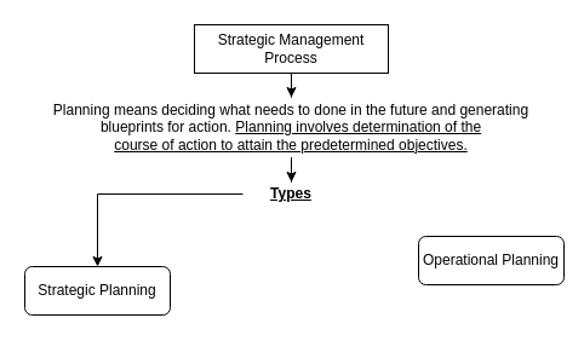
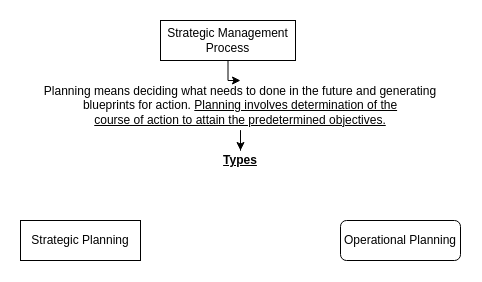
- <mxCell id="3" value="Strategic Management Process" style="rounded=0;whiteSpace=wrap;html=1;" parent="1" vertex="1"><mxGeometry x="160" width="160" height="40" as="geometry" y="20" /></mxCell>
+ <mxCell id="3" value="Strategic Management Process" style="rounded=0;whiteSpace=wrap;html=1;" parent="1" vertex="1"><mxGeometry x="160" y="20" width="135" height="40" as="geometry" /></mxCell>
- <mxCell id="6" style="edgeStyle=orthogonalEdgeStyle;rounded=0;orthogonalLoop=1;jettySize=auto;html=1;" edge="1" parent="1" source="7" target="9"><mxGeometry relative="1" as="geometry" /></mxCell>
- <mxCell id="8" value="Operational Planning" style="rounded=1;whiteSpace=wrap;html=1;" vertex="1" parent="1"><mxGeometry x="345" y="195" width="120" height="40" as="geometry" /></mxCell>
+ <mxCell id="8" value="Operational Planning" style="rounded=1;whiteSpace=wrap;html=1;" vertex="1" parent="1"><mxGeometry x="340" y="220" width="120" height="40" as="geometry" /></mxCell>
- <mxCell id="9" value="Strategic Planning" style="rounded=1;whiteSpace=wrap;html=1;" vertex="1" parent="1"><mxGeometry x="20" y="220" width="120" height="40" as="geometry" /></mxCell>
+ <mxCell id="9" value="Strategic Planning" style="whiteSpace=wrap;html=1;rounded=0;" vertex="1" parent="1"><mxGeometry x="20" y="220" width="120" height="40" as="geometry" /></mxCell>
